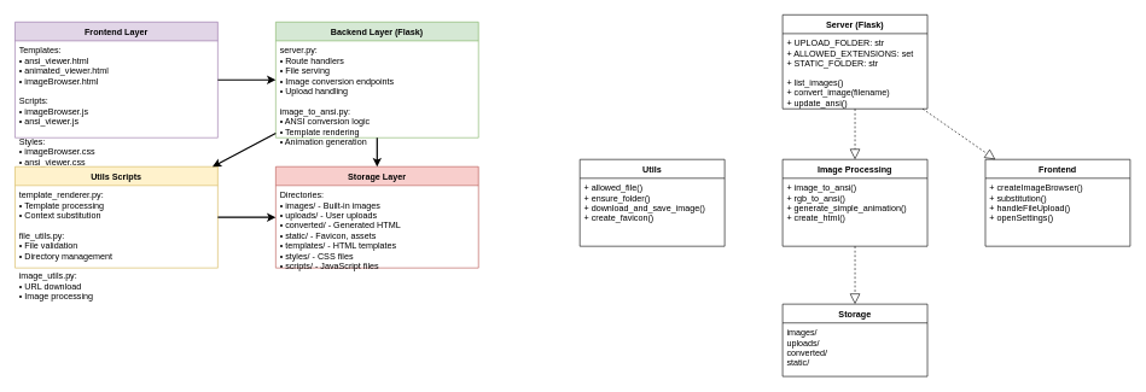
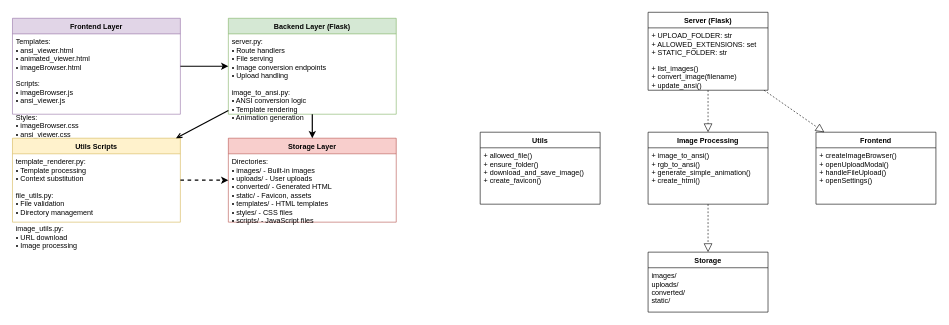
- <mxCell id="11" value="" style="endArrow=classic;html=1;strokeWidth=2;" parent="1" source="4" target="6" edge="1"><mxGeometry width="50" height="50" relative="1" as="geometry" /></mxCell>
+ <mxCell id="11" value="" style="endArrow=open;html=1;strokeWidth=2;" parent="1" source="4" target="6" edge="1"><mxGeometry width="50" height="50" relative="1" as="geometry" /></mxCell>
- <mxCell id="22" value="+ createImageBrowser()&#10;+ substitution()&#10;+ handleFileUpload()&#10;+ openSettings()" style="text;strokeColor=none;fillColor=none;align=left;verticalAlign=top;spacingLeft=4;spacingRight=4;overflow=hidden;rotatable=0;points=[[0,0.5],[1,0.5]];portConstraint=eastwest;" vertex="1" parent="21"><mxGeometry y="26" width="200" height="94" as="geometry" /></mxCell>
+ <mxCell id="22" value="+ createImageBrowser()&#10;+ openUploadModal()&#10;+ handleFileUpload()&#10;+ openSettings()" style="text;strokeColor=none;fillColor=none;align=left;verticalAlign=top;spacingLeft=4;spacingRight=4;overflow=hidden;rotatable=0;points=[[0,0.5],[1,0.5]];portConstraint=eastwest;" vertex="1" parent="21"><mxGeometry y="26" width="200" height="94" as="geometry" /></mxCell>
- <mxCell id="13" value="" style="endArrow=classic;html=1;strokeWidth=2;" parent="1" source="6" target="8" edge="1"><mxGeometry width="50" height="50" relative="1" as="geometry" /></mxCell>
+ <mxCell id="13" value="" style="endArrow=classic;html=1;strokeWidth=2;dashed=1;" parent="1" source="6" target="8" edge="1"><mxGeometry width="50" height="50" relative="1" as="geometry" /></mxCell>
